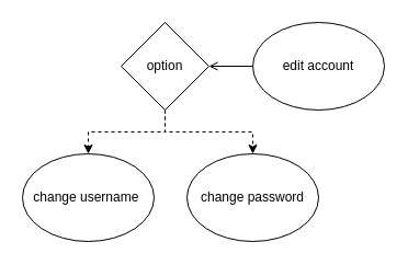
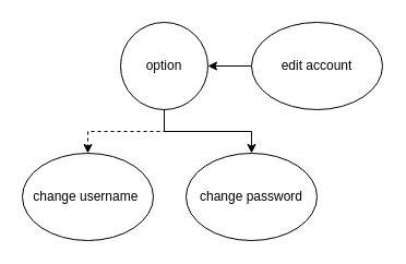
- <mxCell id="7" value="option" style="rhombus;whiteSpace=wrap;html=1;" vertex="1" parent="1"><mxGeometry x="110" y="20" width="80" height="80" as="geometry" /></mxCell>
+ <mxCell id="7" value="option" style="ellipse;whiteSpace=wrap;html=1;" vertex="1" parent="1"><mxGeometry x="110" y="20" width="80" height="80" as="geometry" /></mxCell>
- <mxCell id="2" style="edgeStyle=orthogonalEdgeStyle;rounded=0;orthogonalLoop=1;jettySize=auto;html=1;entryX=1;entryY=0.5;entryDx=0;entryDy=0;endArrow=open;" edge="1" parent="1" source="3" target="7"><mxGeometry relative="1" as="geometry" /></mxCell>
+ <mxCell id="2" style="edgeStyle=orthogonalEdgeStyle;rounded=0;orthogonalLoop=1;jettySize=auto;html=1;entryX=1;entryY=0.5;entryDx=0;entryDy=0;" edge="1" parent="1" source="3" target="7"><mxGeometry relative="1" as="geometry" /></mxCell>
- <mxCell id="6" style="edgeStyle=orthogonalEdgeStyle;rounded=0;orthogonalLoop=1;jettySize=auto;html=1;entryX=0.5;entryY=0;entryDx=0;entryDy=0;dashed=1;" edge="1" parent="1" source="7" target="8"><mxGeometry relative="1" as="geometry" /></mxCell>
+ <mxCell id="6" style="edgeStyle=orthogonalEdgeStyle;rounded=0;orthogonalLoop=1;jettySize=auto;html=1;entryX=0.5;entryY=0;entryDx=0;entryDy=0;" edge="1" parent="1" source="7" target="8"><mxGeometry relative="1" as="geometry" /></mxCell>
